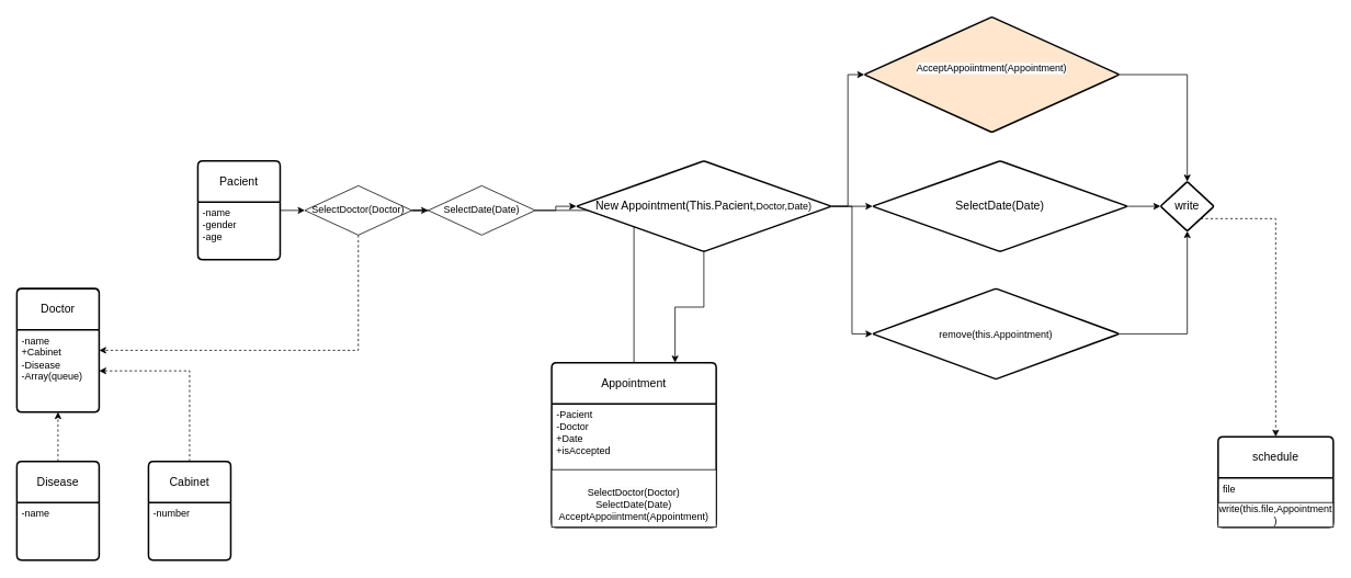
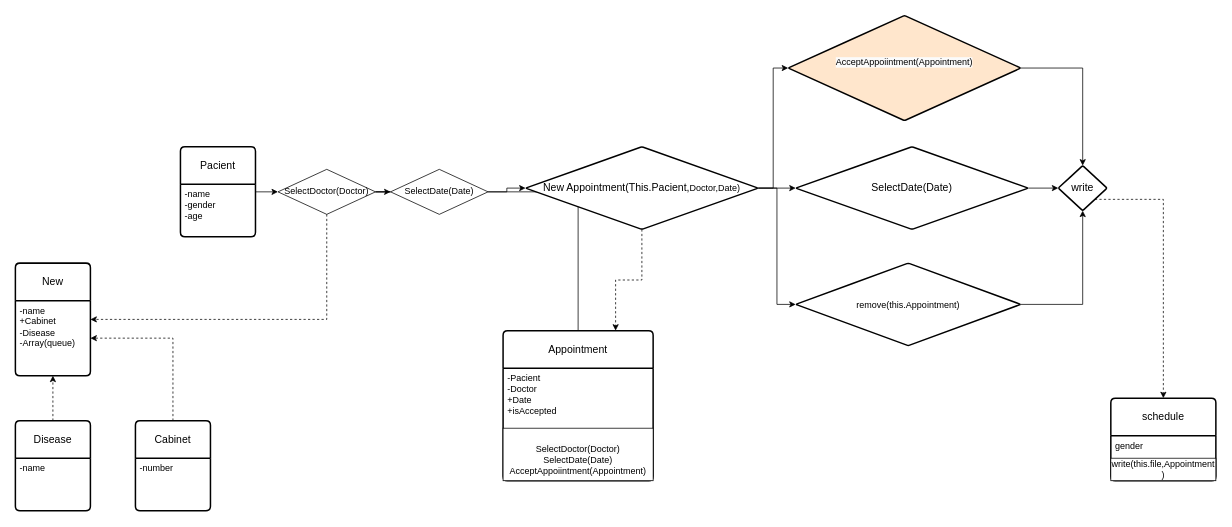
- <mxCell id="26" style="edgeStyle=orthogonalEdgeStyle;rounded=0;orthogonalLoop=1;jettySize=auto;html=1;exitX=0.5;exitY=1;exitDx=0;exitDy=0;entryX=0.75;entryY=0;entryDx=0;entryDy=0;dashed=0;" edge="1" parent="1" source="27" target="10"><mxGeometry relative="1" as="geometry" /></mxCell>
+ <mxCell id="26" style="edgeStyle=orthogonalEdgeStyle;rounded=0;orthogonalLoop=1;jettySize=auto;html=1;exitX=0.5;exitY=1;exitDx=0;exitDy=0;entryX=0.75;entryY=0;entryDx=0;entryDy=0;dashed=1;" edge="1" parent="1" source="27" target="10"><mxGeometry relative="1" as="geometry" /></mxCell>
- <mxCell id="15" value="Doctor" style="swimlane;childLayout=stackLayout;horizontal=1;startSize=50;horizontalStack=0;rounded=1;fontSize=14;fontStyle=0;strokeWidth=2;resizeParent=0;resizeLast=1;shadow=0;dashed=0;align=center;arcSize=4;whiteSpace=wrap;html=1;" vertex="1" parent="1"><mxGeometry x="20" y="350" width="100" height="150" as="geometry" /></mxCell>
+ <mxCell id="15" value="New" style="swimlane;childLayout=stackLayout;horizontal=1;startSize=50;horizontalStack=0;rounded=1;fontSize=14;fontStyle=0;strokeWidth=2;resizeParent=0;resizeLast=1;shadow=0;dashed=0;align=center;arcSize=4;whiteSpace=wrap;html=1;" vertex="1" parent="1"><mxGeometry x="20" y="350" width="100" height="150" as="geometry" /></mxCell>
- <mxCell id="35" value="file" style="align=left;strokeColor=none;fillColor=none;spacingLeft=4;fontSize=12;verticalAlign=top;resizable=0;rotatable=0;part=1;html=1;" vertex="1" parent="34"><mxGeometry y="50" width="140" height="30" as="geometry" /></mxCell>
+ <mxCell id="35" value="gender" style="align=left;strokeColor=none;fillColor=none;spacingLeft=4;fontSize=12;verticalAlign=top;resizable=0;rotatable=0;part=1;html=1;" vertex="1" parent="34"><mxGeometry y="50" width="140" height="30" as="geometry" /></mxCell>
